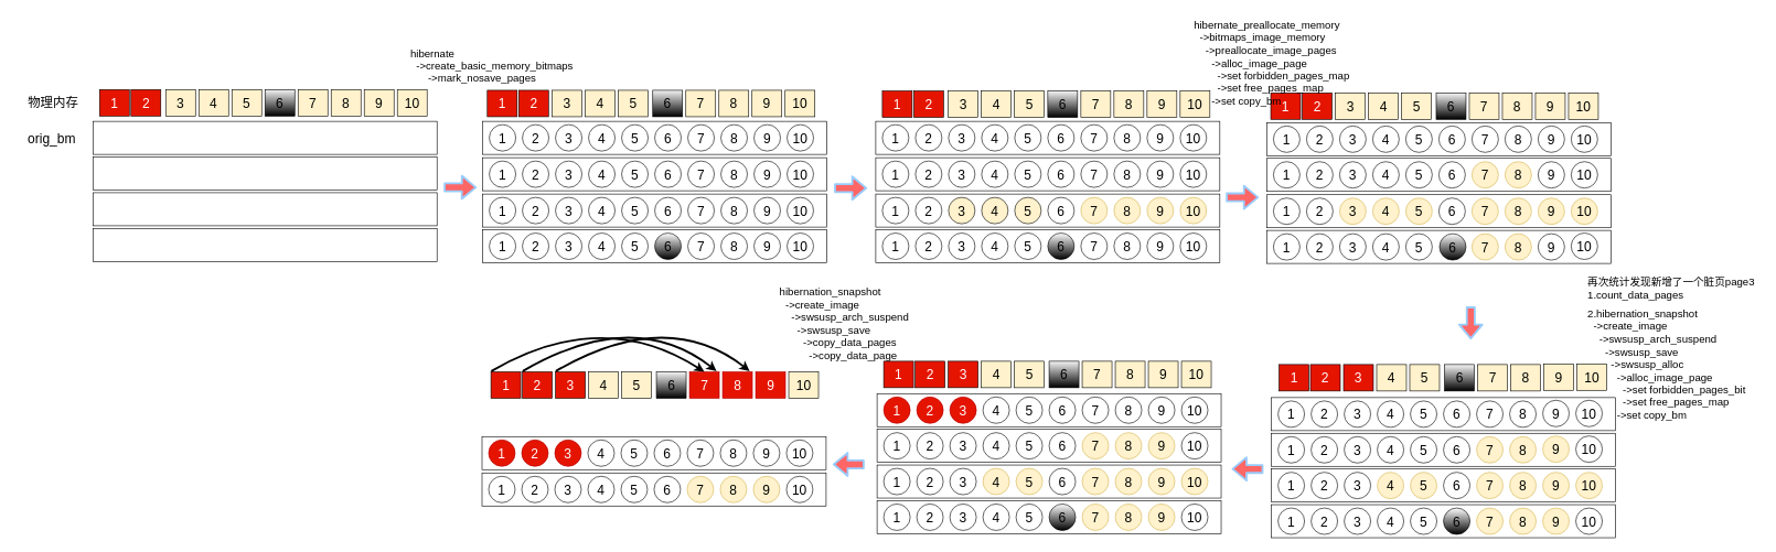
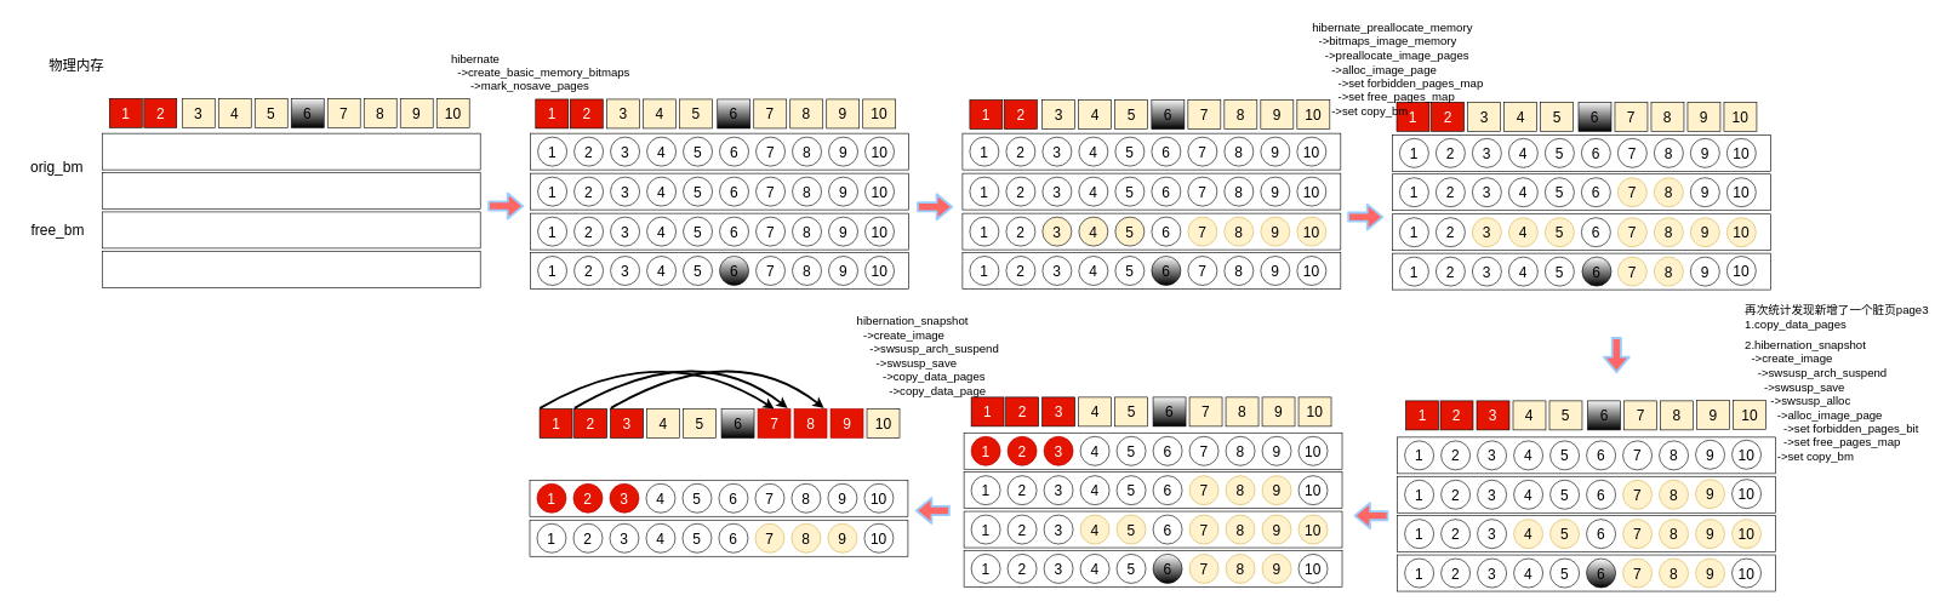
- <mxCell id="253" value="&lt;font style=&quot;font-size: 19px;&quot;&gt;物理内存&lt;/font&gt;" style="text;html=1;strokeColor=none;fillColor=none;align=center;verticalAlign=middle;whiteSpace=wrap;rounded=0;" parent="1" vertex="1"><mxGeometry x="20" y="140" width="120" height="30" as="geometry" /></mxCell>
+ <mxCell id="253" value="&lt;font style=&quot;font-size: 19px;&quot;&gt;物理内存&lt;/font&gt;" style="text;html=1;strokeColor=none;fillColor=none;align=center;verticalAlign=middle;whiteSpace=wrap;rounded=0;" parent="1" vertex="1"><mxGeometry x="45" y="75" width="120" height="30" as="geometry" /></mxCell>
- <mxCell id="178" value="&lt;font style=&quot;font-size: 20px;&quot;&gt;orig_bm&lt;/font&gt;" style="text;html=1;strokeColor=none;fillColor=none;align=center;verticalAlign=middle;whiteSpace=wrap;rounded=0;fontSize=20;" parent="1" vertex="1"><mxGeometry x="48" y="193" width="60" height="30" as="geometry" /></mxCell>
+ <mxCell id="178" value="&lt;font style=&quot;font-size: 20px;&quot;&gt;orig_bm&lt;/font&gt;" style="text;html=1;strokeColor=none;fillColor=none;align=center;verticalAlign=middle;whiteSpace=wrap;rounded=0;fontSize=20;" parent="1" vertex="1"><mxGeometry x="48" y="213" width="60" height="30" as="geometry" /></mxCell>
+ <mxCell id="179" value="&lt;font style=&quot;font-size: 20px;&quot;&gt;free_bm&lt;/font&gt;" style="text;html=1;strokeColor=none;fillColor=none;align=center;verticalAlign=middle;whiteSpace=wrap;rounded=0;fontSize=20;" parent="1" vertex="1"><mxGeometry x="49" y="301" width="60" height="30" as="geometry" /></mxCell>
- <mxCell id="186" value="&lt;font style=&quot;font-size: 16px;&quot;&gt;再次统计发现新增了一个脏页page3&lt;br&gt;1.count_data_pages&lt;/font&gt;" style="text;whiteSpace=wrap;html=1;" parent="1" vertex="1"><mxGeometry x="2397" y="410" width="265" height="40" as="geometry" /></mxCell>
+ <mxCell id="186" value="&lt;font style=&quot;font-size: 16px;&quot;&gt;再次统计发现新增了一个脏页page3&lt;br&gt;1.copy_data_pages&lt;/font&gt;" style="text;whiteSpace=wrap;html=1;" parent="1" vertex="1"><mxGeometry x="2397" y="410" width="265" height="40" as="geometry" /></mxCell>
